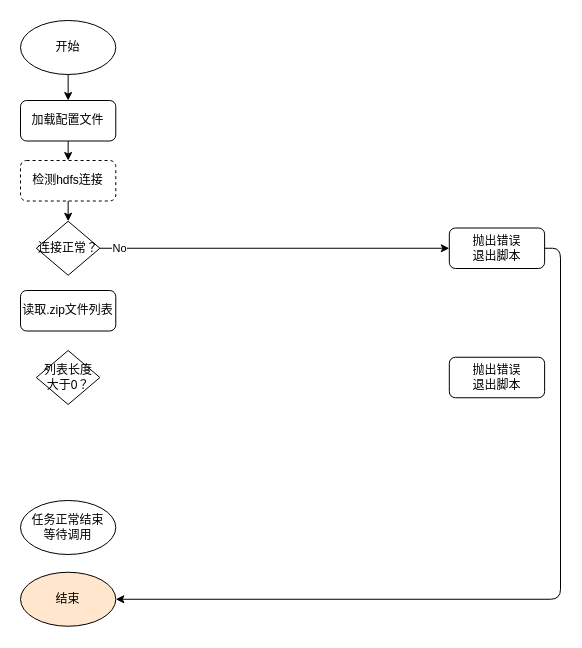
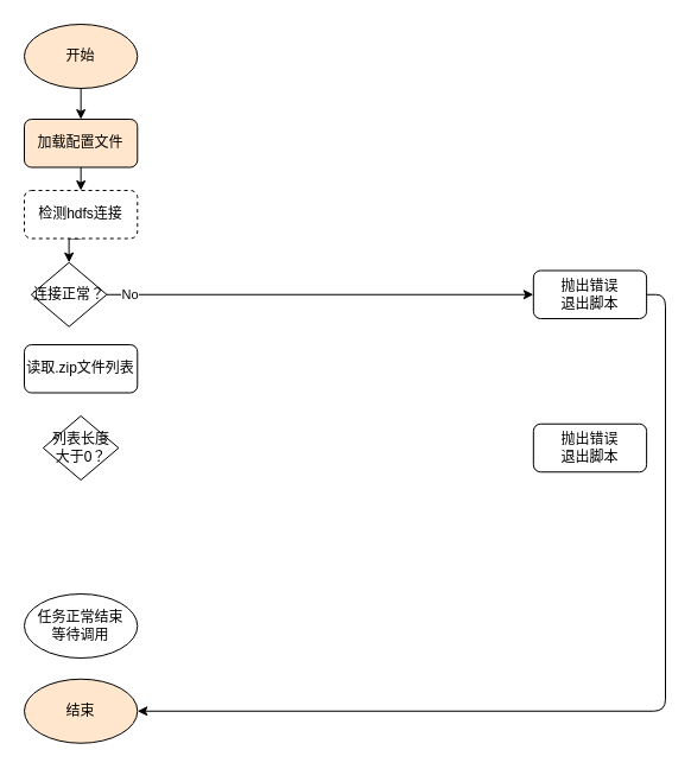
- <mxCell id="2" value="开始" style="ellipse;whiteSpace=wrap;html=1;" vertex="1" parent="1"><mxGeometry x="20" y="20" width="95.294" height="54" as="geometry" /></mxCell>
+ <mxCell id="2" value="开始" style="ellipse;whiteSpace=wrap;html=1;fillColor=#ffe6cc;" vertex="1" parent="1"><mxGeometry x="20" y="20" width="95.294" height="54" as="geometry" /></mxCell>
- <mxCell id="12" value="加载配置文件" style="rounded=1;whiteSpace=wrap;html=1;" vertex="1" parent="1"><mxGeometry x="20" y="100" width="95.294" height="40.5" as="geometry" /></mxCell>
+ <mxCell id="12" value="加载配置文件" style="rounded=1;whiteSpace=wrap;html=1;fillColor=#ffe6cc;" vertex="1" parent="1"><mxGeometry x="20" y="100" width="95.294" height="40.5" as="geometry" /></mxCell>
- <mxCell id="4" value="连接正常？" style="rhombus;whiteSpace=wrap;html=1;" vertex="1" parent="1"><mxGeometry x="35.882" y="220.75" width="63.529" height="54" as="geometry" /></mxCell>
+ <mxCell id="4" value="连接正常？" style="rhombus;whiteSpace=wrap;html=1;" vertex="1" parent="1"><mxGeometry x="25.882" y="220.75" width="63.529" height="54" as="geometry" /></mxCell>
